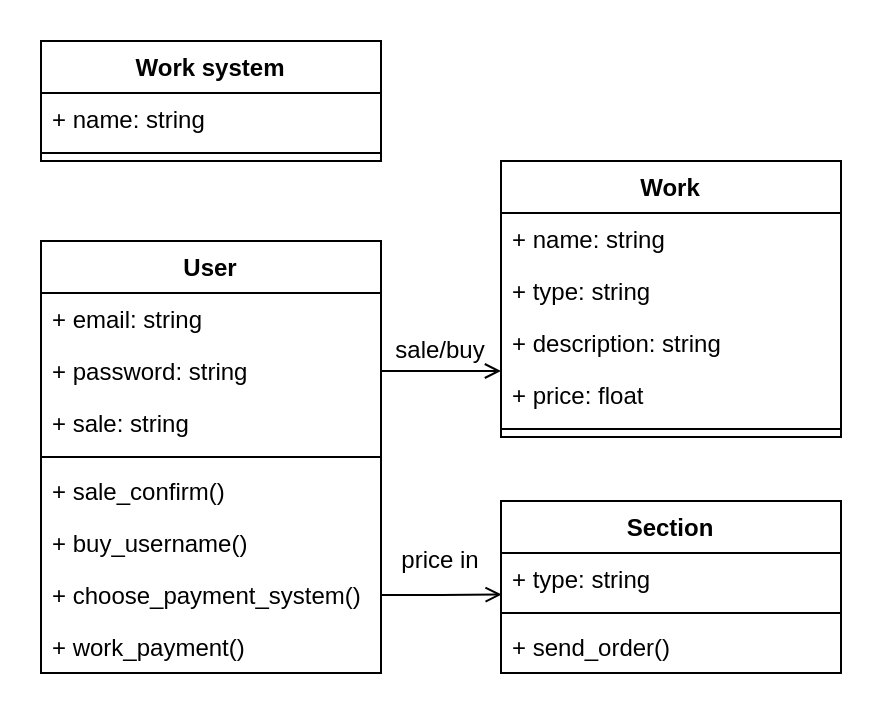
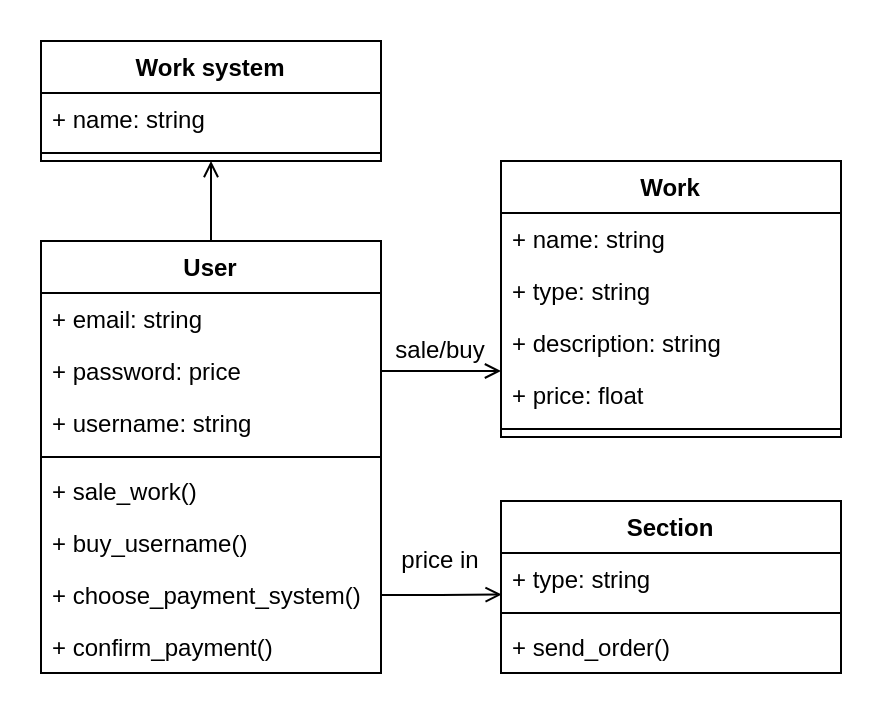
+ <mxCell id="2" style="edgeStyle=orthogonalEdgeStyle;rounded=0;orthogonalLoop=1;jettySize=auto;html=1;entryX=0.5;entryY=1;entryDx=0;entryDy=0;endArrow=open;endFill=0;" edge="1" parent="1" source="3" target="16"><mxGeometry relative="1" as="geometry" /></mxCell>
- <mxCell id="5" value="+ password: string" style="text;strokeColor=none;fillColor=none;align=left;verticalAlign=top;spacingLeft=4;spacingRight=4;overflow=hidden;rotatable=0;points=[[0,0.5],[1,0.5]];portConstraint=eastwest;" vertex="1" parent="3"><mxGeometry y="52" width="170" height="26" as="geometry" /></mxCell>
+ <mxCell id="5" value="+ password: price" style="text;strokeColor=none;fillColor=none;align=left;verticalAlign=top;spacingLeft=4;spacingRight=4;overflow=hidden;rotatable=0;points=[[0,0.5],[1,0.5]];portConstraint=eastwest;" vertex="1" parent="3"><mxGeometry y="52" width="170" height="26" as="geometry" /></mxCell>
- <mxCell id="6" value="+ sale: string" style="text;strokeColor=none;fillColor=none;align=left;verticalAlign=top;spacingLeft=4;spacingRight=4;overflow=hidden;rotatable=0;points=[[0,0.5],[1,0.5]];portConstraint=eastwest;" vertex="1" parent="3"><mxGeometry y="78" width="170" height="26" as="geometry" /></mxCell>
+ <mxCell id="6" value="+ username: string" style="text;strokeColor=none;fillColor=none;align=left;verticalAlign=top;spacingLeft=4;spacingRight=4;overflow=hidden;rotatable=0;points=[[0,0.5],[1,0.5]];portConstraint=eastwest;" vertex="1" parent="3"><mxGeometry y="78" width="170" height="26" as="geometry" /></mxCell>
- <mxCell id="8" value="+ sale_confirm()" style="text;strokeColor=none;fillColor=none;align=left;verticalAlign=top;spacingLeft=4;spacingRight=4;overflow=hidden;rotatable=0;points=[[0,0.5],[1,0.5]];portConstraint=eastwest;" vertex="1" parent="3"><mxGeometry y="112" width="170" height="26" as="geometry" /></mxCell>
+ <mxCell id="8" value="+ sale_work()" style="text;strokeColor=none;fillColor=none;align=left;verticalAlign=top;spacingLeft=4;spacingRight=4;overflow=hidden;rotatable=0;points=[[0,0.5],[1,0.5]];portConstraint=eastwest;" vertex="1" parent="3"><mxGeometry y="112" width="170" height="26" as="geometry" /></mxCell>
- <mxCell id="11" value="+ work_payment()" style="text;strokeColor=none;fillColor=none;align=left;verticalAlign=top;spacingLeft=4;spacingRight=4;overflow=hidden;rotatable=0;points=[[0,0.5],[1,0.5]];portConstraint=eastwest;" vertex="1" parent="3"><mxGeometry y="190" width="170" height="26" as="geometry" /></mxCell>
+ <mxCell id="11" value="+ confirm_payment()" style="text;strokeColor=none;fillColor=none;align=left;verticalAlign=top;spacingLeft=4;spacingRight=4;overflow=hidden;rotatable=0;points=[[0,0.5],[1,0.5]];portConstraint=eastwest;" vertex="1" parent="3"><mxGeometry y="190" width="170" height="26" as="geometry" /></mxCell>
